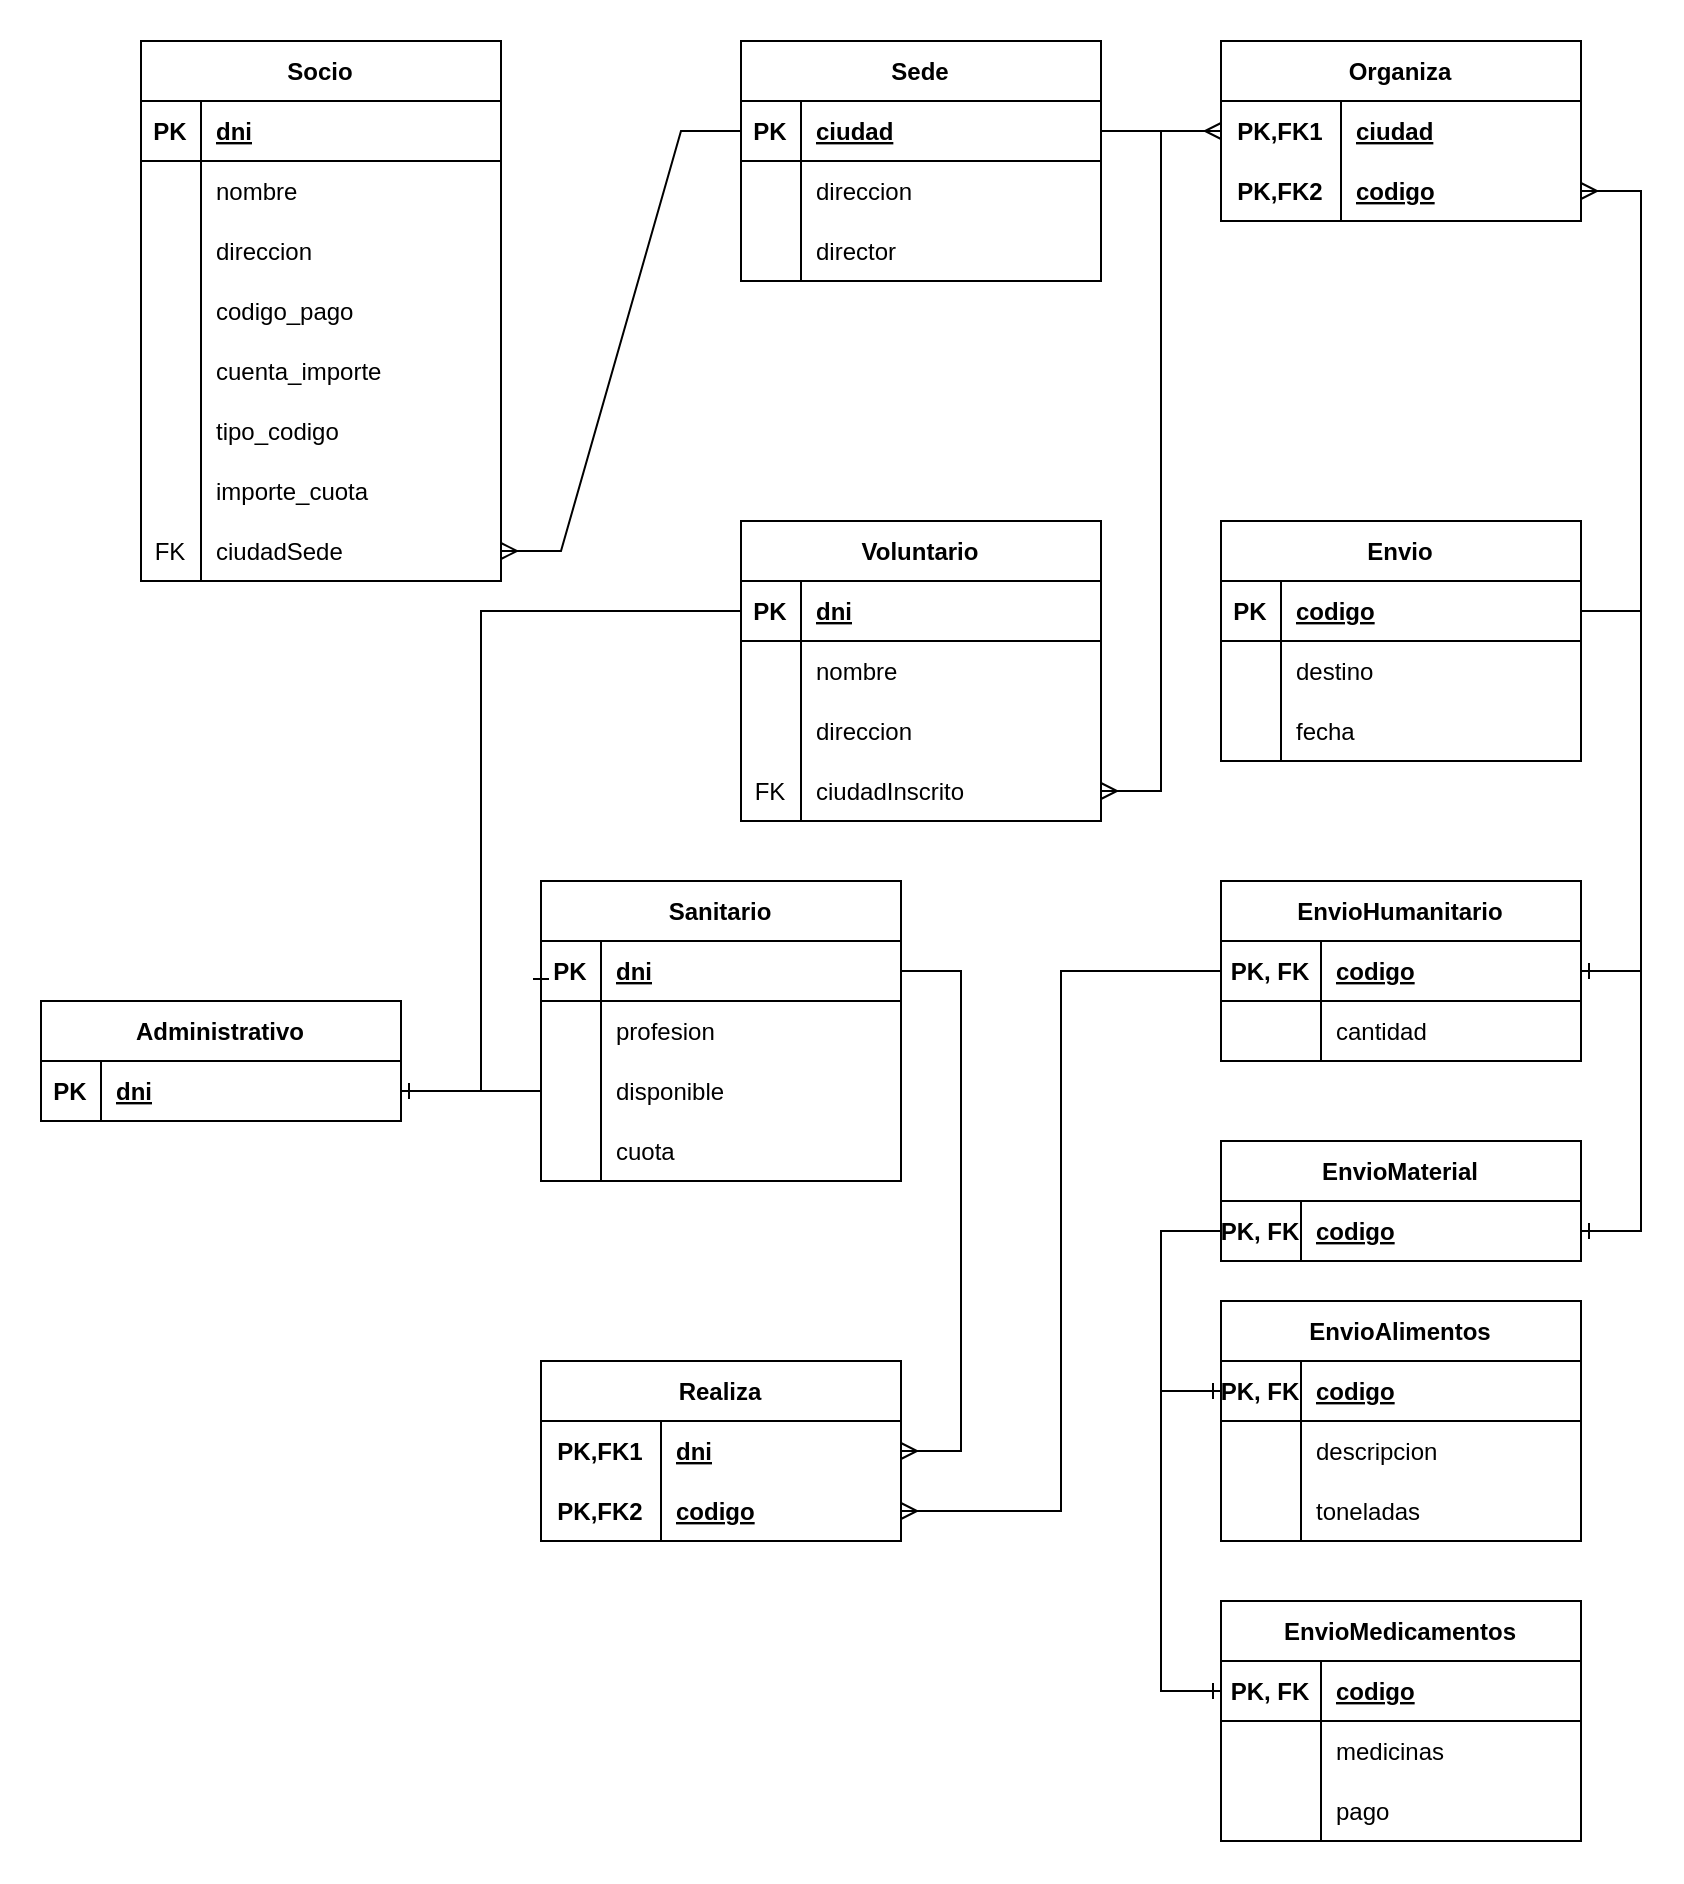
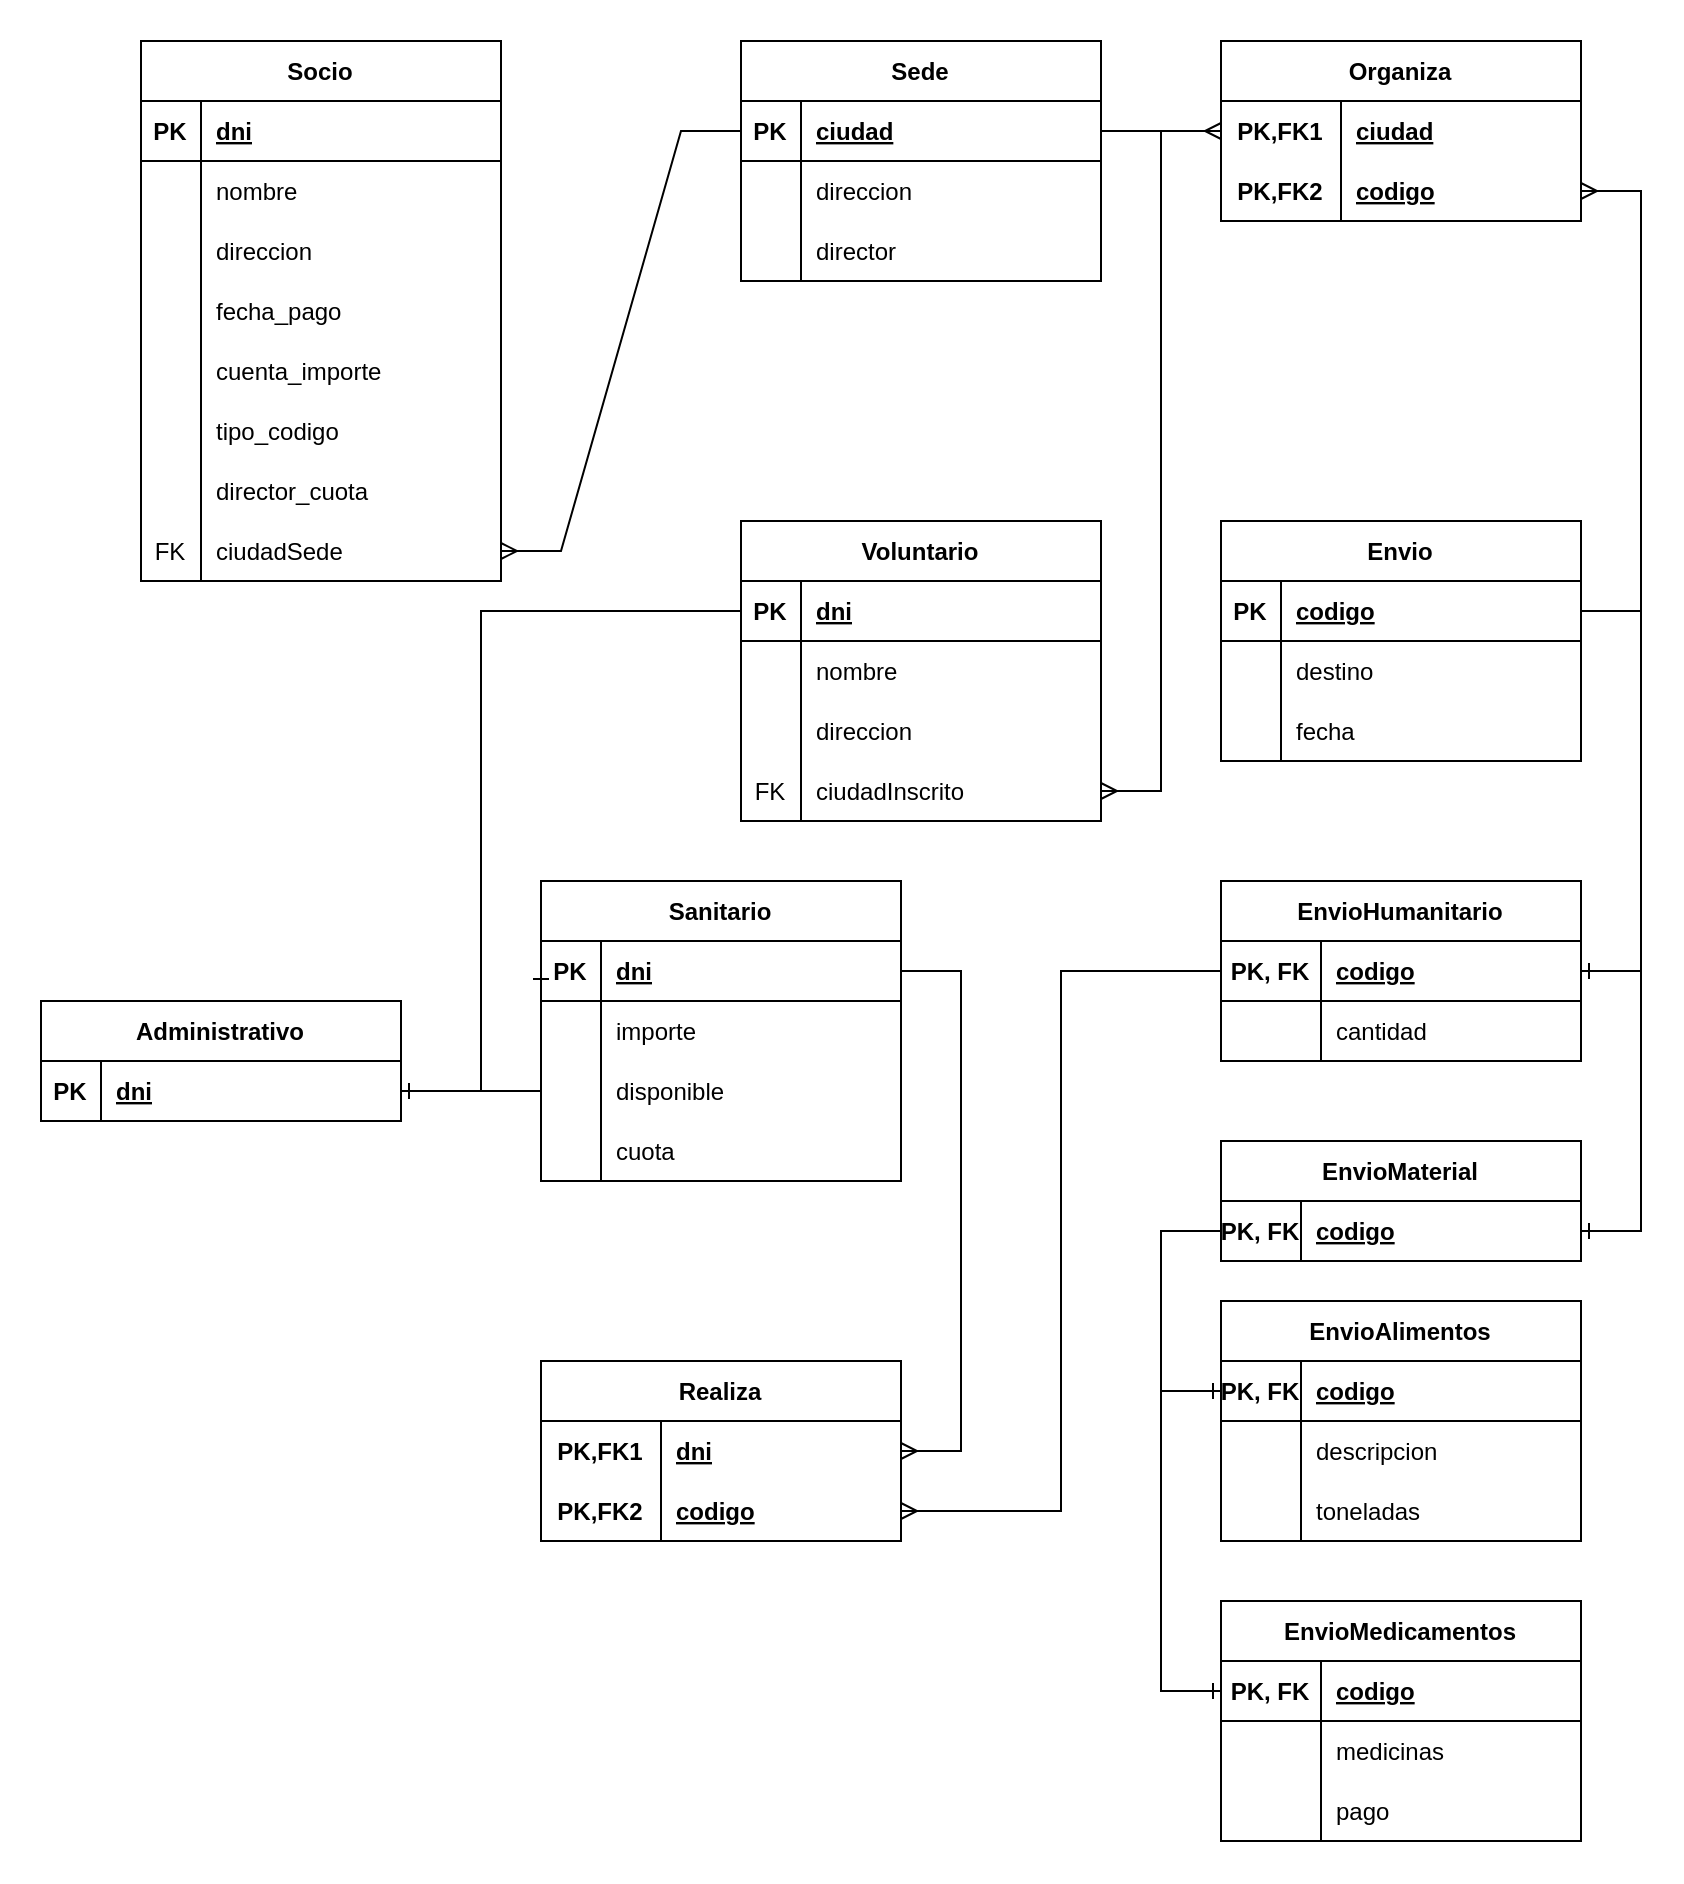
- <mxCell id="14" value="codigo_pago" style="shape=partialRectangle;connectable=0;fillColor=none;top=0;left=0;bottom=0;right=0;align=left;spacingLeft=6;overflow=hidden;" vertex="1" parent="12"><mxGeometry x="30" width="150" height="30" as="geometry"><mxRectangle width="150" height="30" as="alternateBounds" /></mxGeometry></mxCell>
+ <mxCell id="14" value="fecha_pago" style="shape=partialRectangle;connectable=0;fillColor=none;top=0;left=0;bottom=0;right=0;align=left;spacingLeft=6;overflow=hidden;" vertex="1" parent="12"><mxGeometry x="30" width="150" height="30" as="geometry"><mxRectangle width="150" height="30" as="alternateBounds" /></mxGeometry></mxCell>
- <mxCell id="23" value="importe_cuota" style="shape=partialRectangle;connectable=0;fillColor=none;top=0;left=0;bottom=0;right=0;align=left;spacingLeft=6;overflow=hidden;" vertex="1" parent="21"><mxGeometry x="30" width="150" height="30" as="geometry"><mxRectangle width="150" height="30" as="alternateBounds" /></mxGeometry></mxCell>
+ <mxCell id="23" value="director_cuota" style="shape=partialRectangle;connectable=0;fillColor=none;top=0;left=0;bottom=0;right=0;align=left;spacingLeft=6;overflow=hidden;" vertex="1" parent="21"><mxGeometry x="30" width="150" height="30" as="geometry"><mxRectangle width="150" height="30" as="alternateBounds" /></mxGeometry></mxCell>
- <mxCell id="81" value="profesion" style="shape=partialRectangle;connectable=0;fillColor=none;top=0;left=0;bottom=0;right=0;align=left;spacingLeft=6;overflow=hidden;" vertex="1" parent="79"><mxGeometry x="30" width="150" height="30" as="geometry"><mxRectangle width="150" height="30" as="alternateBounds" /></mxGeometry></mxCell>
+ <mxCell id="81" value="importe" style="shape=partialRectangle;connectable=0;fillColor=none;top=0;left=0;bottom=0;right=0;align=left;spacingLeft=6;overflow=hidden;" vertex="1" parent="79"><mxGeometry x="30" width="150" height="30" as="geometry"><mxRectangle width="150" height="30" as="alternateBounds" /></mxGeometry></mxCell>
